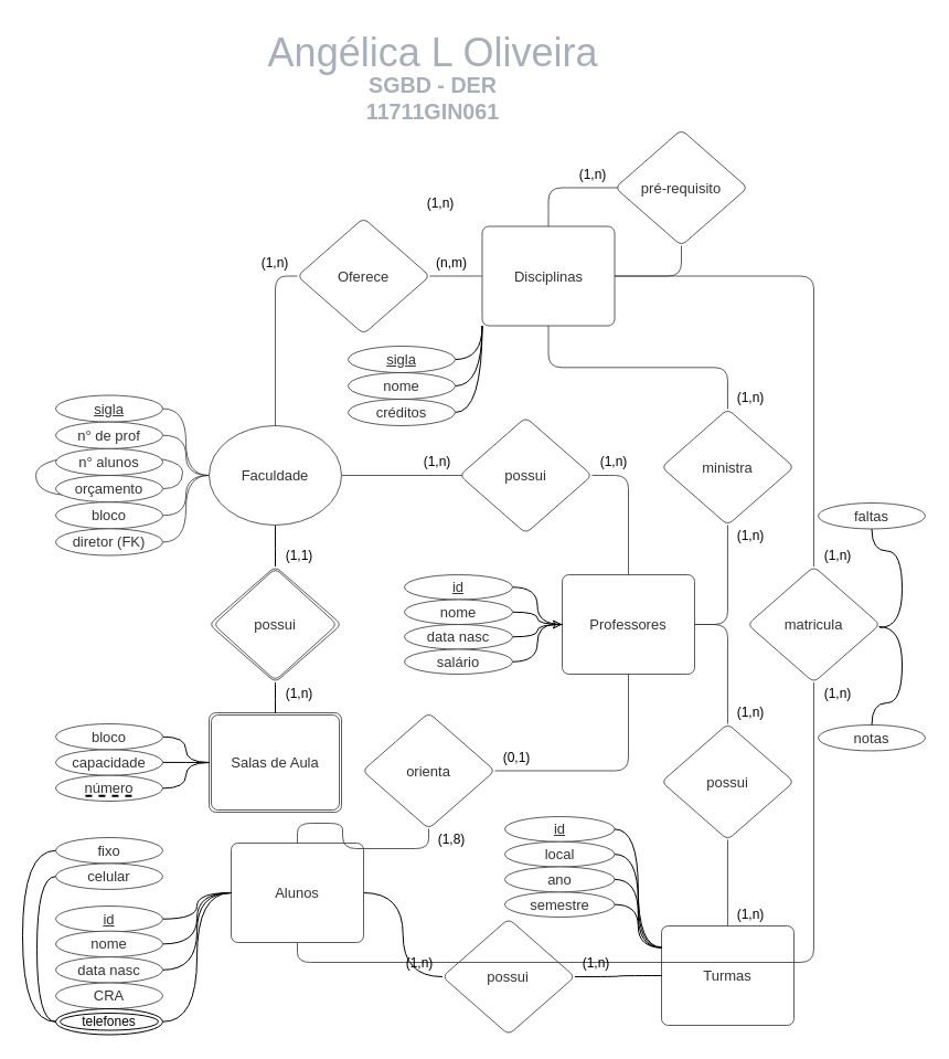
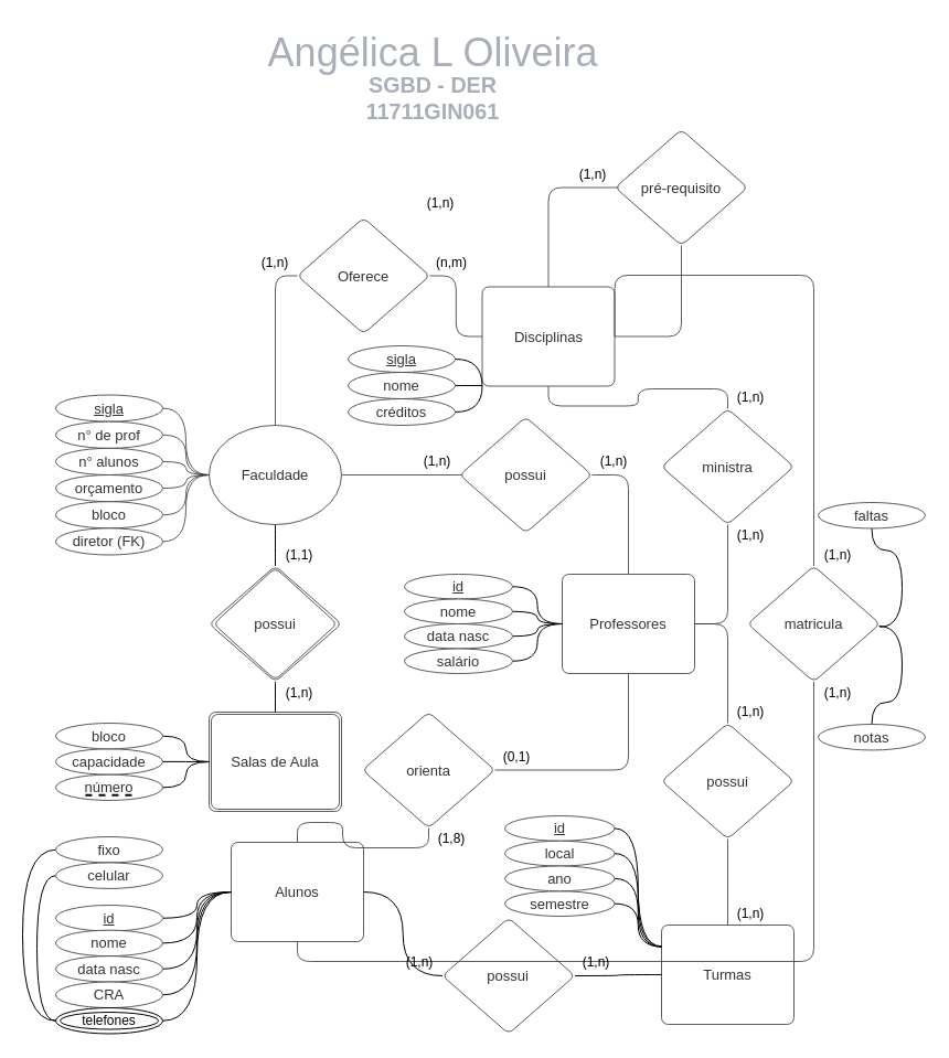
- <mxCell id="8" value="Disciplinas" style="html=1;overflow=block;blockSpacing=1;whiteSpace=wrap;;whiteSpace=wrap;fontSize=13;fontColor=#333333;align=center;spacing=9;strokeColor=#333333;strokeOpacity=100;fillOpacity=100;rounded=1;absoluteArcSize=1;arcSize=12;fillColor=#ffffff;strokeWidth=0.8;" parent="1" vertex="1"><mxGeometry x="436.5" y="204.5" width="120" height="90" as="geometry" /></mxCell>
+ <mxCell id="8" value="Disciplinas" style="html=1;overflow=block;blockSpacing=1;whiteSpace=wrap;;whiteSpace=wrap;fontSize=13;fontColor=#333333;align=center;spacing=9;strokeColor=#333333;strokeOpacity=100;fillOpacity=100;rounded=1;absoluteArcSize=1;arcSize=12;fillColor=#ffffff;strokeWidth=0.8;" parent="1" vertex="1"><mxGeometry x="436.5" y="259.5" width="120" height="90" as="geometry" /></mxCell>
+ <mxCell id="34" value="" style="html=1;jettySize=18;whiteSpace=wrap;fontSize=13;strokeColor=#333333;strokeOpacity=100;strokeWidth=0.8;rounded=1;arcSize=24;edgeStyle=orthogonalEdgeStyle;startArrow=none;;endArrow=none;;exitX=1.003;exitY=0.5;exitPerimeter=0;entryX=-0.003;entryY=0.5;entryPerimeter=0;curved=1;" parent="1" source="67" target="5" edge="1"><mxGeometry width="100" height="100" relative="1" as="geometry" /></mxCell>
- <mxCell id="35" value="" style="html=1;jettySize=18;whiteSpace=wrap;fontSize=13;strokeColor=#333333;strokeOpacity=100;strokeWidth=0.8;rounded=1;arcSize=24;edgeStyle=orthogonalEdgeStyle;startArrow=none;endArrow=none;exitX=1.003;exitY=0.5;exitPerimeter=0;curved=1;" parent="1" source="68" target="67" edge="1"><mxGeometry width="100" height="100" relative="1" as="geometry" /></mxCell>
+ <mxCell id="35" value="" style="html=1;jettySize=18;whiteSpace=wrap;fontSize=13;strokeColor=#333333;strokeOpacity=100;strokeWidth=0.8;rounded=1;arcSize=24;edgeStyle=orthogonalEdgeStyle;startArrow=none;;endArrow=none;;exitX=1.003;exitY=0.5;exitPerimeter=0;entryX=-0.003;entryY=0.5;entryPerimeter=0;curved=1;" parent="1" source="68" target="5" edge="1"><mxGeometry width="100" height="100" relative="1" as="geometry" /></mxCell>
- <mxCell id="47" style="edgeStyle=orthogonalEdgeStyle;curved=1;rounded=0;orthogonalLoop=1;jettySize=auto;html=1;exitX=1;exitY=0.5;exitDx=0;exitDy=0;endArrow=classic;endFill=0;entryX=0;entryY=0.5;entryDx=0;entryDy=0;" parent="1" source="79" target="7" edge="1"><mxGeometry relative="1" as="geometry"><mxPoint x="759" y="385" as="targetPoint" /></mxGeometry></mxCell>
+ <mxCell id="47" style="edgeStyle=orthogonalEdgeStyle;curved=1;rounded=0;orthogonalLoop=1;jettySize=auto;html=1;exitX=1;exitY=0.5;exitDx=0;exitDy=0;endArrow=none;endFill=0;entryX=0;entryY=0.5;entryDx=0;entryDy=0;" parent="1" source="79" target="7" edge="1"><mxGeometry relative="1" as="geometry"><mxPoint x="759" y="385" as="targetPoint" /></mxGeometry></mxCell>
+ <mxCell id="51" style="edgeStyle=orthogonalEdgeStyle;curved=1;rounded=0;orthogonalLoop=1;jettySize=auto;html=1;exitX=1;exitY=0.5;exitDx=0;exitDy=0;entryX=0;entryY=0.5;entryDx=0;entryDy=0;endArrow=none;endFill=0;" parent="1" source="91" target="10" edge="1"><mxGeometry relative="1" as="geometry" /></mxCell>
